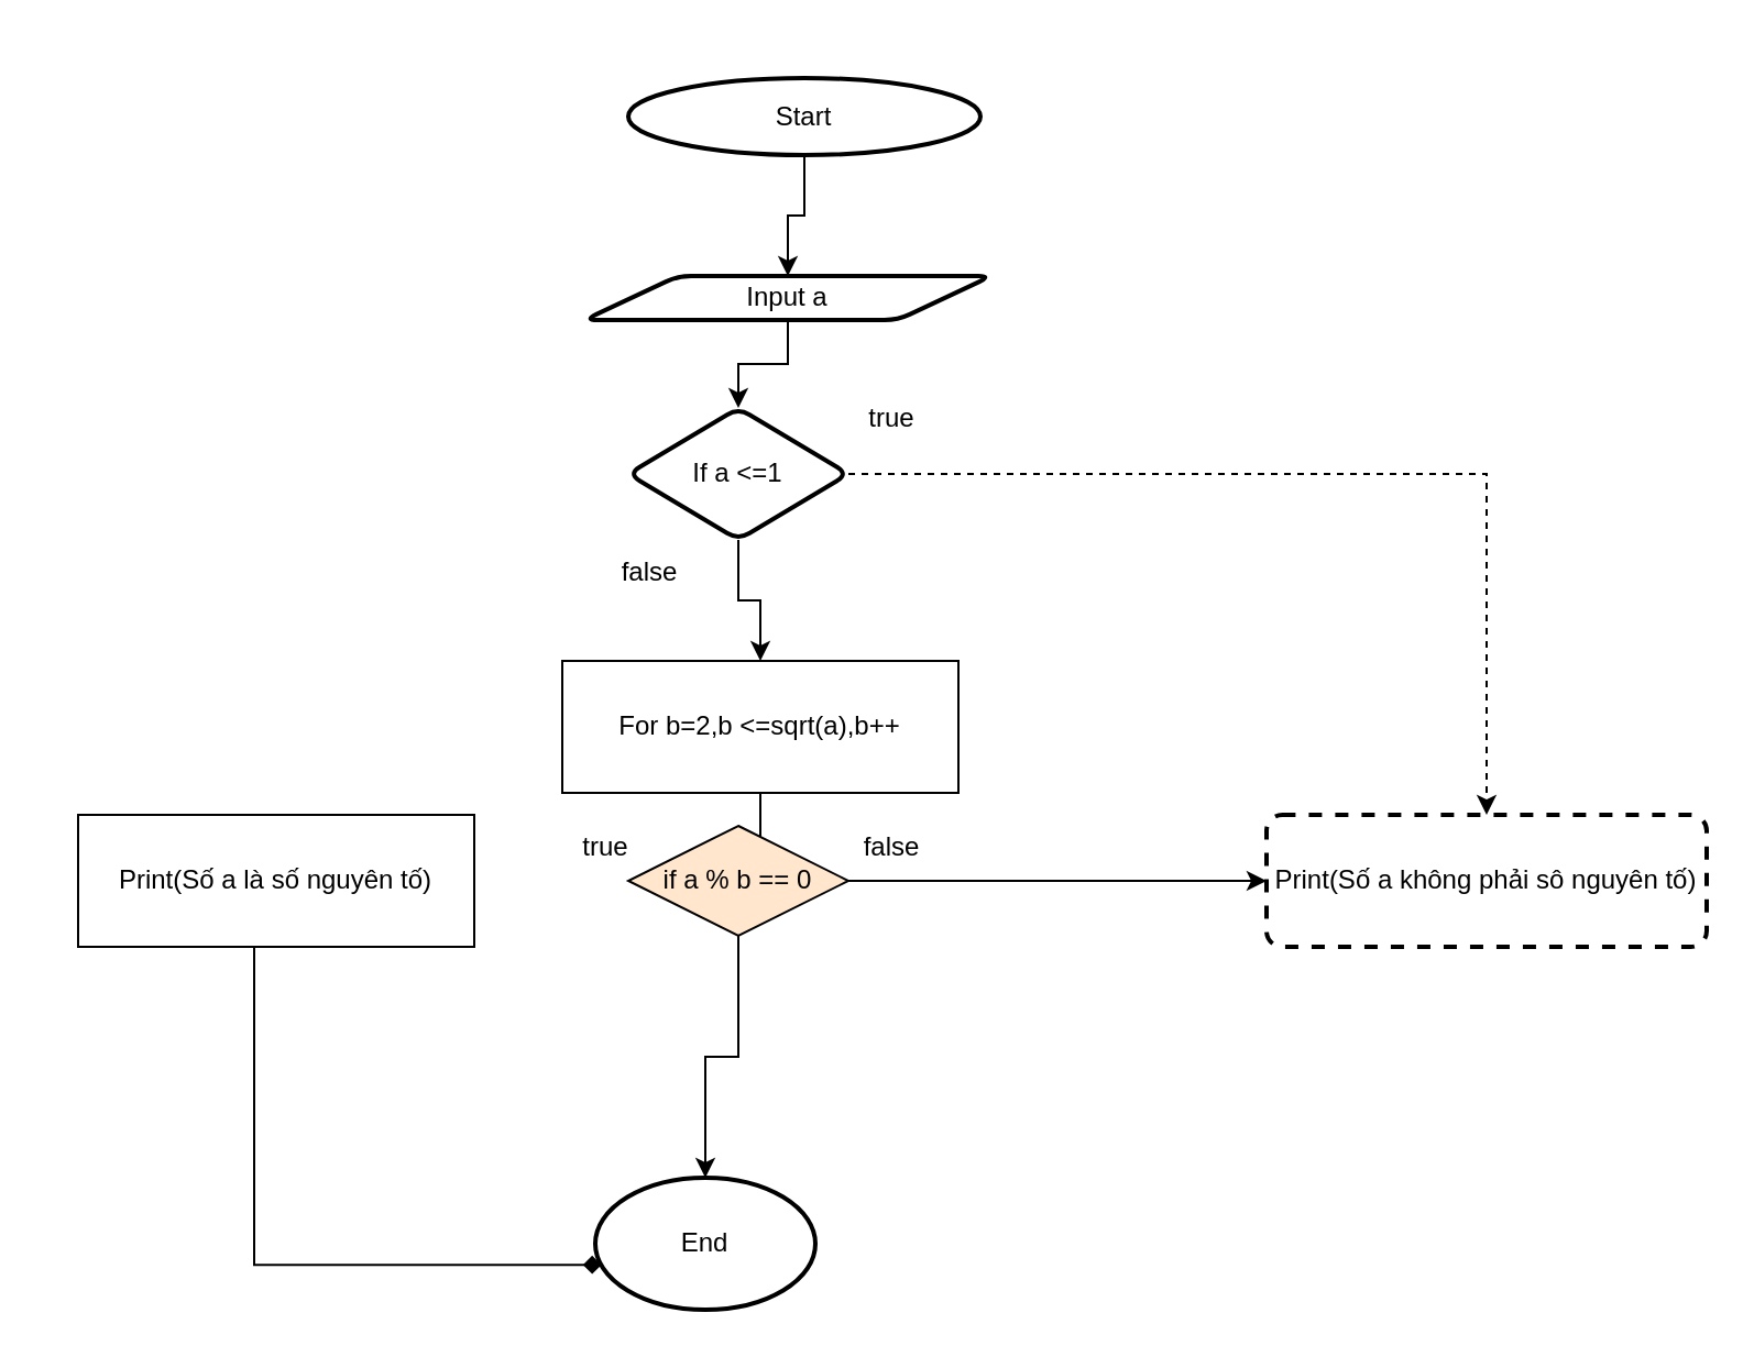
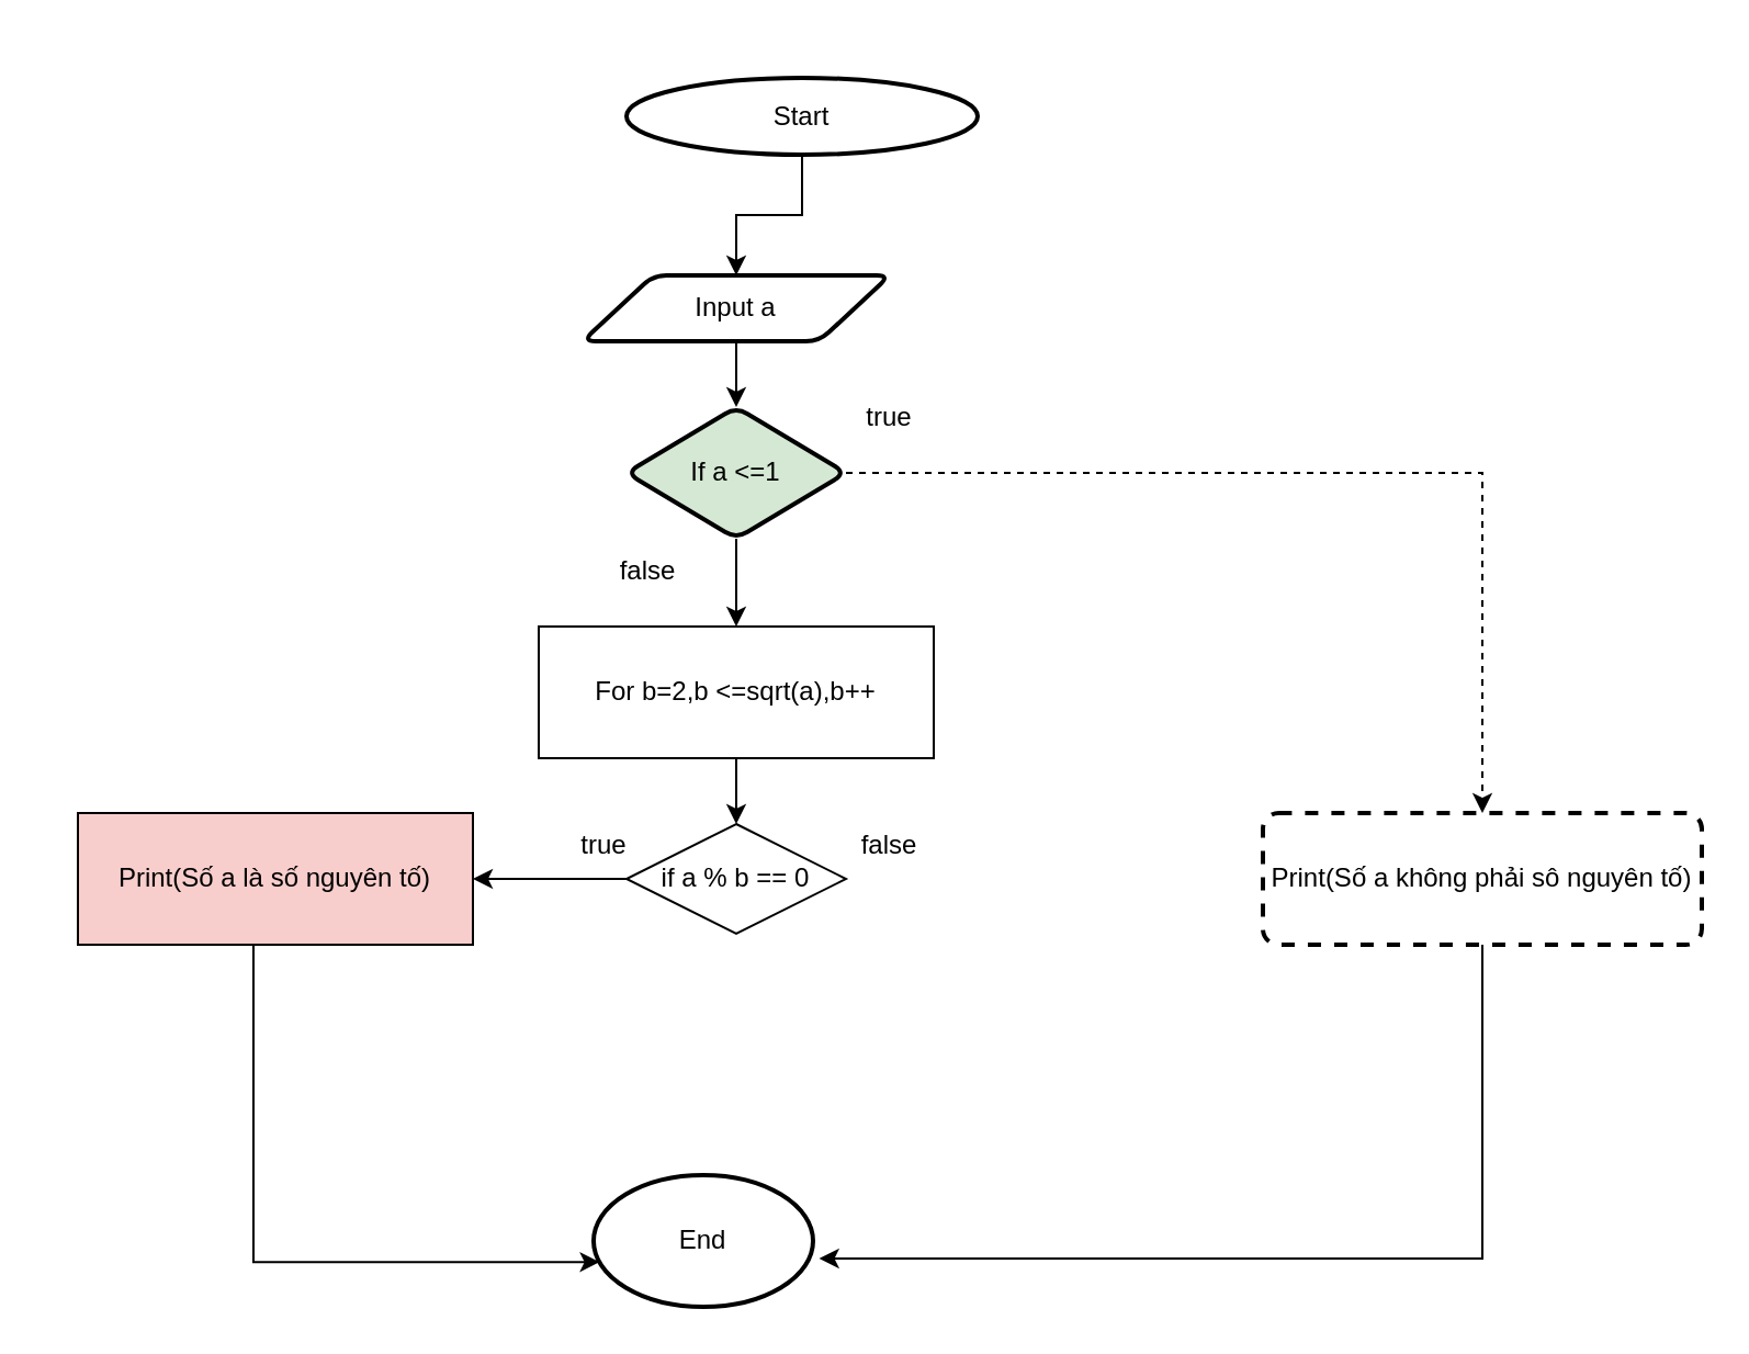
- <mxCell id="11" value="Input a" style="shape=parallelogram;html=1;strokeWidth=2;perimeter=parallelogramPerimeter;whiteSpace=wrap;rounded=1;arcSize=12;size=0.23;" vertex="1" parent="1"><mxGeometry x="250" y="110" width="185" height="20" as="geometry" /></mxCell>
+ <mxCell id="11" value="Input a" style="shape=parallelogram;html=1;strokeWidth=2;perimeter=parallelogramPerimeter;whiteSpace=wrap;rounded=1;arcSize=12;size=0.23;" vertex="1" parent="1"><mxGeometry x="250" y="110" width="140" height="30" as="geometry" /></mxCell>
- <mxCell id="14" value="If a &amp;lt;=1" style="rhombus;whiteSpace=wrap;html=1;strokeWidth=2;rounded=1;arcSize=12;" vertex="1" parent="1"><mxGeometry x="270" y="170" width="100" height="60" as="geometry" /></mxCell>
+ <mxCell id="14" value="If a &amp;lt;=1" style="rhombus;whiteSpace=wrap;html=1;strokeWidth=2;rounded=1;arcSize=12;fillColor=#d5e8d4;" vertex="1" parent="1"><mxGeometry x="270" y="170" width="100" height="60" as="geometry" /></mxCell>
- <mxCell id="18" value="For b=2,b &amp;lt;=sqrt(a),b++" style="rounded=0;whiteSpace=wrap;html=1;" vertex="1" parent="1"><mxGeometry x="240" y="285" width="180" height="60" as="geometry" /></mxCell>
+ <mxCell id="18" value="For b=2,b &amp;lt;=sqrt(a),b++" style="rounded=0;whiteSpace=wrap;html=1;" vertex="1" parent="1"><mxGeometry x="230" y="270" width="180" height="60" as="geometry" /></mxCell>
- <mxCell id="26" value="Print(Số a là số nguyên tố)" style="whiteSpace=wrap;html=1;rounded=0;" vertex="1" parent="1"><mxGeometry x="20" y="355" width="180" height="60" as="geometry" /></mxCell>
+ <mxCell id="26" value="Print(Số a là số nguyên tố)" style="whiteSpace=wrap;html=1;rounded=0;fillColor=#f8cecc;" vertex="1" parent="1"><mxGeometry x="20" y="355" width="180" height="60" as="geometry" /></mxCell>
- <mxCell id="23" value="if a % b == 0" style="rhombus;whiteSpace=wrap;html=1;rounded=0;fillColor=#ffe6cc;" vertex="1" parent="1"><mxGeometry x="270" y="360" width="100" height="50" as="geometry" /></mxCell>
+ <mxCell id="23" value="if a % b == 0" style="rhombus;whiteSpace=wrap;html=1;rounded=0;" vertex="1" parent="1"><mxGeometry x="270" y="360" width="100" height="50" as="geometry" /></mxCell>
- <mxCell id="21" style="edgeStyle=orthogonalEdgeStyle;rounded=0;orthogonalLoop=1;jettySize=auto;html=1;entryX=0;entryY=0.5;entryDx=0;entryDy=0;" edge="1" parent="1" source="23" target="19"><mxGeometry relative="1" as="geometry" /></mxCell>
- <mxCell id="22" value="" style="edgeStyle=orthogonalEdgeStyle;rounded=0;orthogonalLoop=1;jettySize=auto;html=1;" edge="1" parent="1" source="23" target="9"><mxGeometry relative="1" as="geometry" /></mxCell>
+ <mxCell id="22" value="" style="edgeStyle=orthogonalEdgeStyle;rounded=0;orthogonalLoop=1;jettySize=auto;html=1;" edge="1" parent="1" source="23" target="26"><mxGeometry relative="1" as="geometry" /></mxCell>
+ <mxCell id="20" style="edgeStyle=orthogonalEdgeStyle;rounded=0;orthogonalLoop=1;jettySize=auto;html=1;entryX=1.028;entryY=0.633;entryDx=0;entryDy=0;entryPerimeter=0;" edge="1" parent="1" source="19" target="9"><mxGeometry relative="1" as="geometry"><Array as="points"><mxPoint x="660" y="558" /></Array></mxGeometry></mxCell>
- <mxCell id="27" style="edgeStyle=orthogonalEdgeStyle;rounded=0;orthogonalLoop=1;jettySize=auto;html=1;entryX=0.028;entryY=0.66;entryDx=0;entryDy=0;entryPerimeter=0;endArrow=diamond;" edge="1" parent="1" source="26" target="9"><mxGeometry relative="1" as="geometry"><Array as="points"><mxPoint x="100" y="560" /></Array></mxGeometry></mxCell>
+ <mxCell id="27" style="edgeStyle=orthogonalEdgeStyle;rounded=0;orthogonalLoop=1;jettySize=auto;html=1;entryX=0.028;entryY=0.66;entryDx=0;entryDy=0;entryPerimeter=0;" edge="1" parent="1" source="26" target="9"><mxGeometry relative="1" as="geometry"><Array as="points"><mxPoint x="100" y="560" /></Array></mxGeometry></mxCell>
